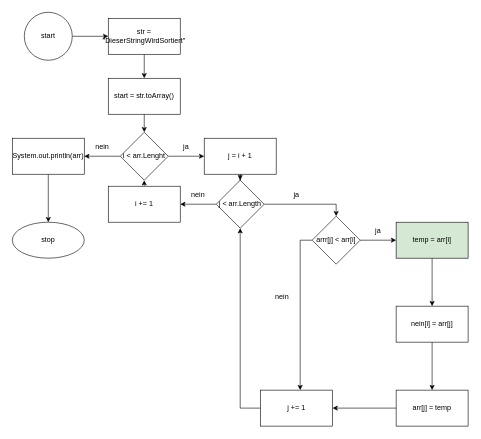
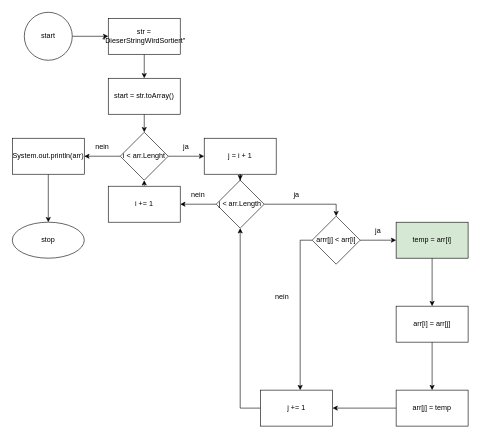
- <mxCell id="18" value="nein[i] = arr[j]" style="whiteSpace=wrap;html=1;" vertex="1" parent="1"><mxGeometry x="660" y="510" width="120" height="60" as="geometry" /></mxCell>
+ <mxCell id="18" value="arr[i] = arr[j]" style="whiteSpace=wrap;html=1;" vertex="1" parent="1"><mxGeometry x="660" y="510" width="120" height="60" as="geometry" /></mxCell>
